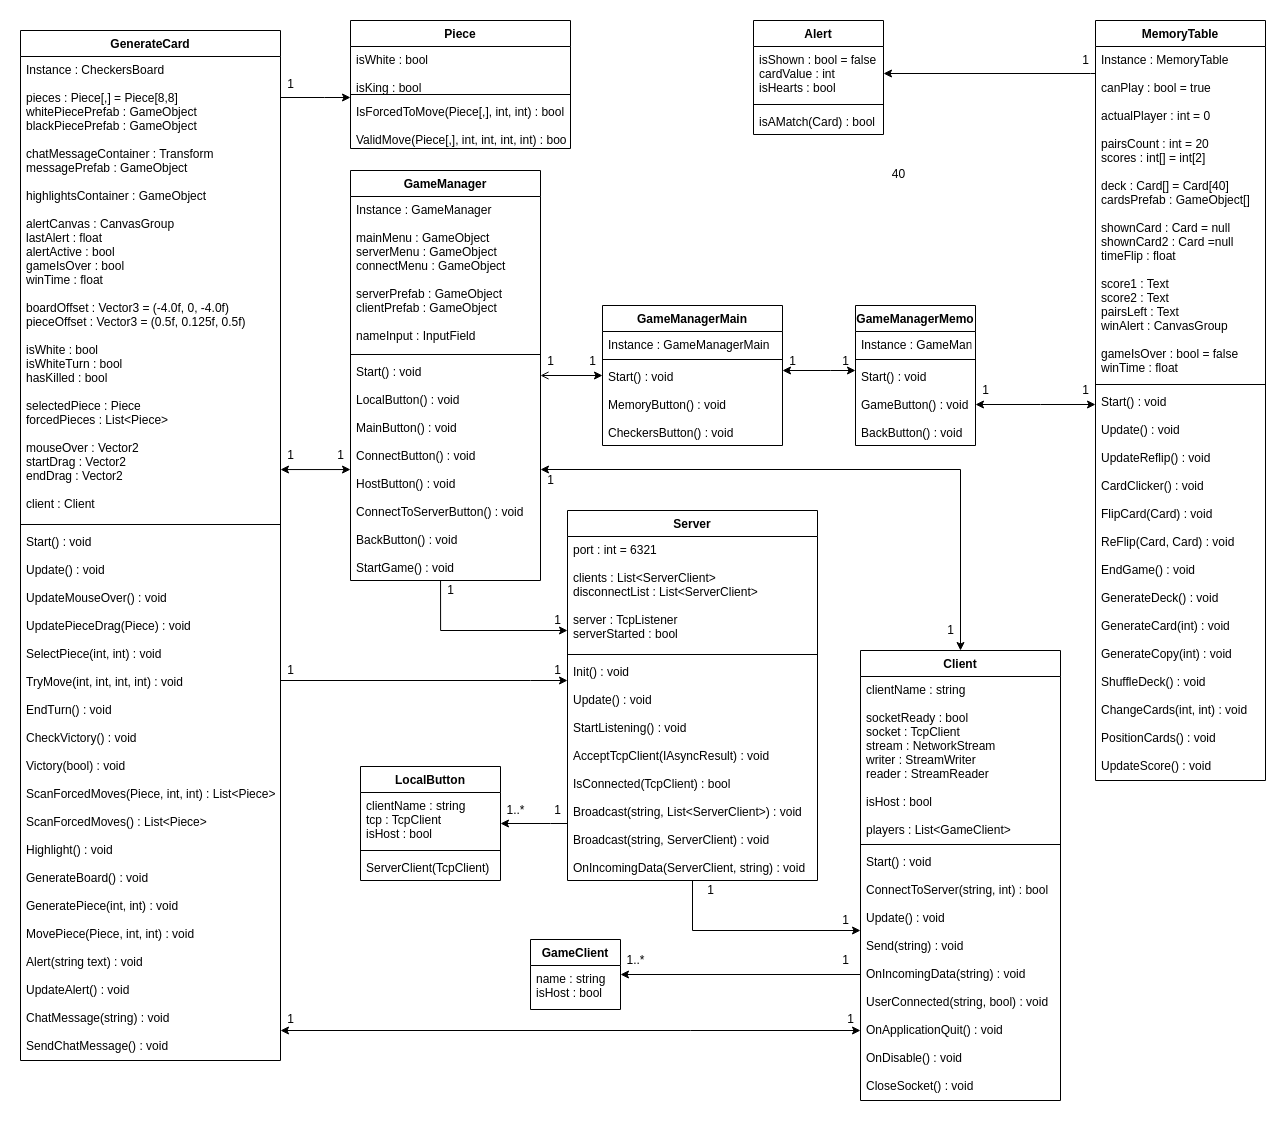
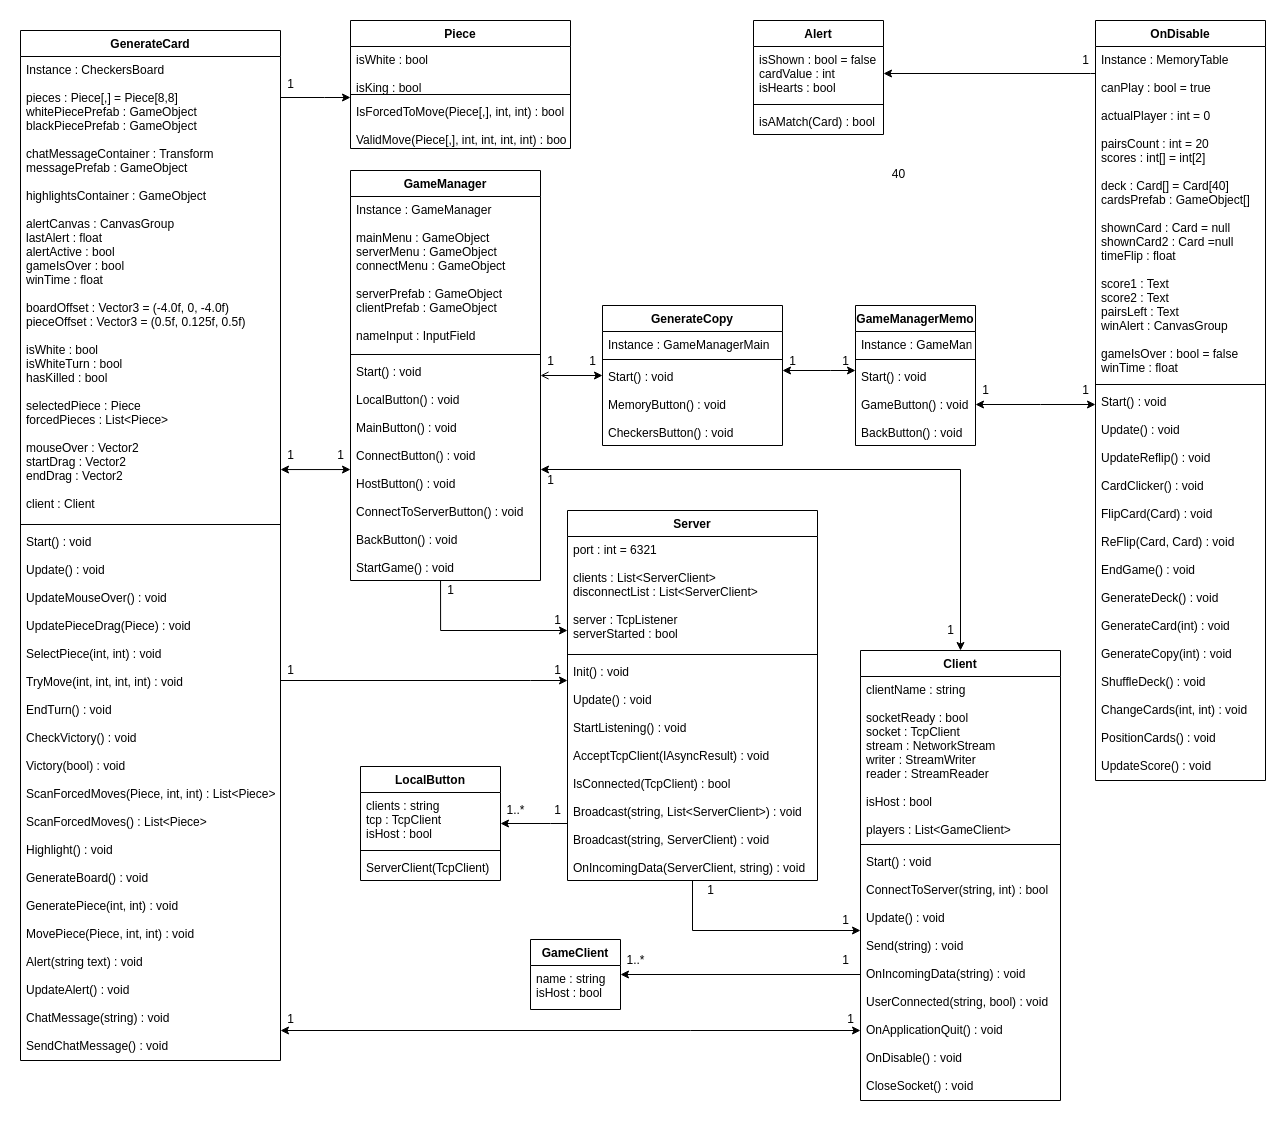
- <mxCell id="44" value="MemoryTable" style="swimlane;fontStyle=1;align=center;verticalAlign=top;childLayout=stackLayout;horizontal=1;startSize=26;horizontalStack=0;resizeParent=1;resizeParentMax=0;resizeLast=0;collapsible=1;marginBottom=0;" parent="1" vertex="1"><mxGeometry x="1095" y="20" width="170" height="760" as="geometry" /></mxCell>
+ <mxCell id="44" value="OnDisable" style="swimlane;fontStyle=1;align=center;verticalAlign=top;childLayout=stackLayout;horizontal=1;startSize=26;horizontalStack=0;resizeParent=1;resizeParentMax=0;resizeLast=0;collapsible=1;marginBottom=0;" parent="1" vertex="1"><mxGeometry x="1095" y="20" width="170" height="760" as="geometry" /></mxCell>
- <mxCell id="34" value="GameManagerMain" style="swimlane;fontStyle=1;align=center;verticalAlign=top;childLayout=stackLayout;horizontal=1;startSize=26;horizontalStack=0;resizeParent=1;resizeParentMax=0;resizeLast=0;collapsible=1;marginBottom=0;" parent="1" vertex="1"><mxGeometry x="602" y="305" width="180" height="140" as="geometry" /></mxCell>
+ <mxCell id="34" value="GenerateCopy" style="swimlane;fontStyle=1;align=center;verticalAlign=top;childLayout=stackLayout;horizontal=1;startSize=26;horizontalStack=0;resizeParent=1;resizeParentMax=0;resizeLast=0;collapsible=1;marginBottom=0;" parent="1" vertex="1"><mxGeometry x="602" y="305" width="180" height="140" as="geometry" /></mxCell>
- <mxCell id="64" value="clientName : string&#10;tcp : TcpClient&#10;isHost : bool" style="text;strokeColor=none;fillColor=none;align=left;verticalAlign=top;spacingLeft=4;spacingRight=4;overflow=hidden;rotatable=0;points=[[0,0.5],[1,0.5]];portConstraint=eastwest;" parent="63" vertex="1"><mxGeometry y="26" width="140" height="54" as="geometry" /></mxCell>
+ <mxCell id="64" value="clients : string&#10;tcp : TcpClient&#10;isHost : bool" style="text;strokeColor=none;fillColor=none;align=left;verticalAlign=top;spacingLeft=4;spacingRight=4;overflow=hidden;rotatable=0;points=[[0,0.5],[1,0.5]];portConstraint=eastwest;" parent="63" vertex="1"><mxGeometry y="26" width="140" height="54" as="geometry" /></mxCell>
